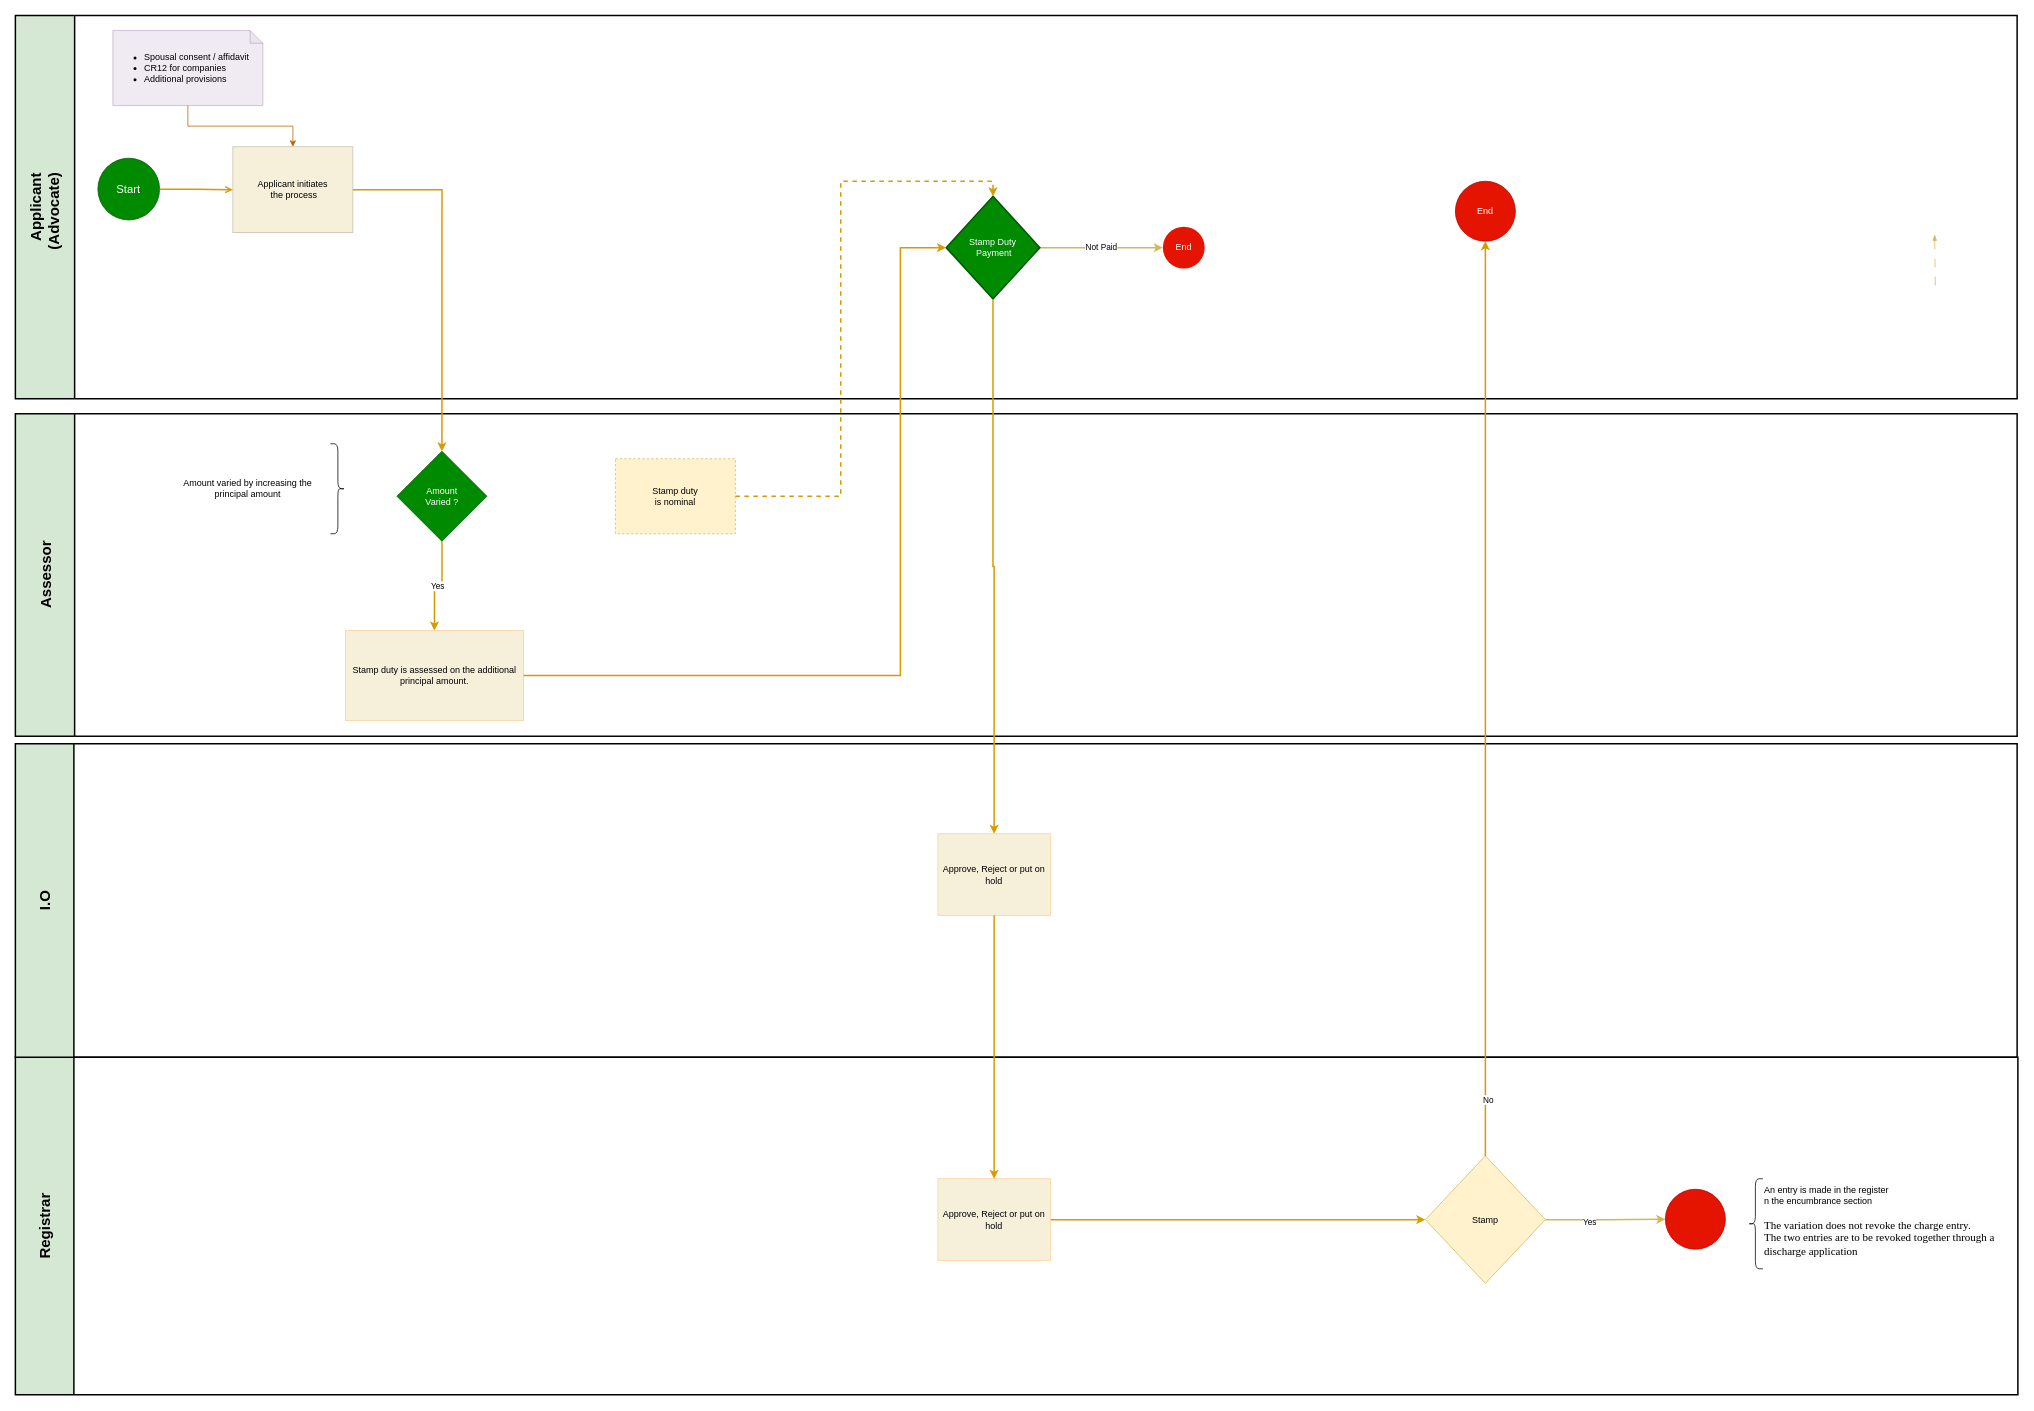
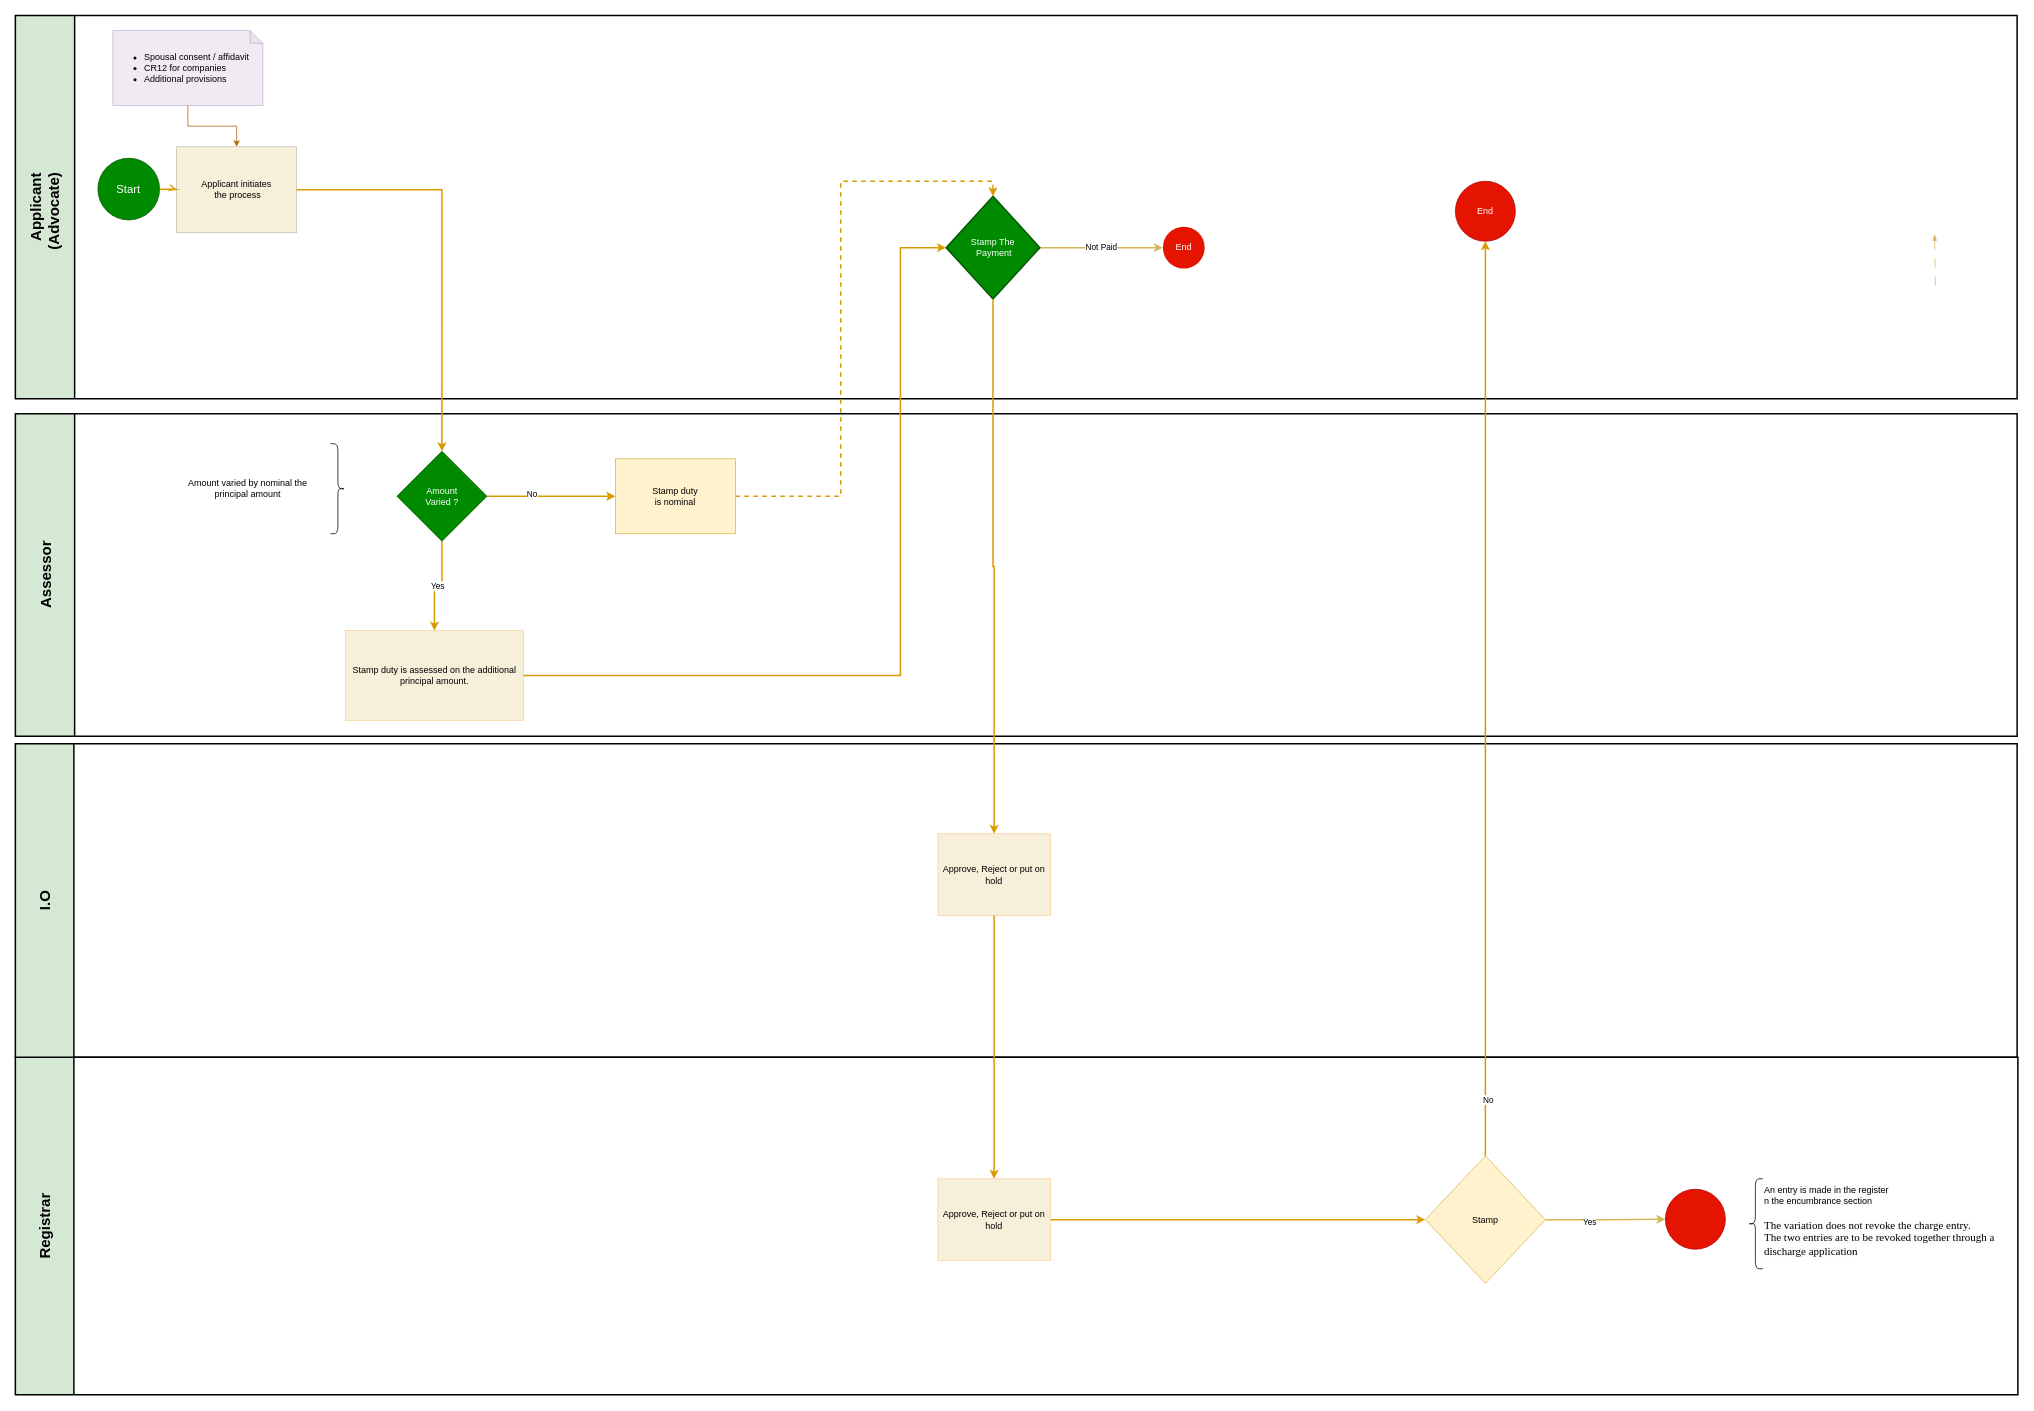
- <mxCell id="3" value="&lt;span style=&quot;&quot;&gt;Applicant initiates&lt;br&gt;&amp;nbsp;the process&lt;br&gt;    &lt;/span&gt;" style="rounded=0;whiteSpace=wrap;html=1;fillColor=#F6EFDA;strokeColor=#c5bfae;" parent="2" vertex="1"><mxGeometry x="290" y="174.995" width="160" height="114.5" as="geometry" /></mxCell>
+ <mxCell id="3" value="&lt;span style=&quot;&quot;&gt;Applicant initiates&lt;br&gt;&amp;nbsp;the process&lt;br&gt;    &lt;/span&gt;" style="rounded=0;whiteSpace=wrap;html=1;fillColor=#F6EFDA;strokeColor=#c5bfae;" parent="2" vertex="1"><mxGeometry x="215" y="174.995" width="160" height="114.5" as="geometry" /></mxCell>
- <mxCell id="11" value="Stamp Duty&lt;br&gt;&amp;nbsp;Payment&lt;font style=&quot;font-size: 13px;&quot; color=&quot;#ffffff&quot;&gt;&lt;span style=&quot;&quot;&gt;&lt;br&gt;&lt;/span&gt;&lt;/font&gt;" style="strokeWidth=2;html=1;shape=mxgraph.flowchart.decision;whiteSpace=wrap;fillColor=#008a00;strokeColor=#005700;fontColor=#ffffff;" vertex="1" parent="2"><mxGeometry x="1241" y="240.995" width="125" height="137" as="geometry" /></mxCell>
+ <mxCell id="11" value="Stamp The&lt;br&gt;&amp;nbsp;Payment&lt;font style=&quot;font-size: 13px;&quot; color=&quot;#ffffff&quot;&gt;&lt;span style=&quot;&quot;&gt;&lt;br&gt;&lt;/span&gt;&lt;/font&gt;" style="strokeWidth=2;html=1;shape=mxgraph.flowchart.decision;whiteSpace=wrap;fillColor=#008a00;strokeColor=#005700;fontColor=#ffffff;" vertex="1" parent="2"><mxGeometry x="1241" y="240.995" width="125" height="137" as="geometry" /></mxCell>
- <mxCell id="27" value="Amount varied by increasing the principal amount" style="text;html=1;strokeColor=none;fillColor=none;align=center;verticalAlign=middle;whiteSpace=wrap;rounded=0;" vertex="1" parent="22"><mxGeometry x="220" y="85" width="180" height="30" as="geometry" /></mxCell>
+ <mxCell id="27" value="Amount varied by nominal the principal amount" style="text;html=1;strokeColor=none;fillColor=none;align=center;verticalAlign=middle;whiteSpace=wrap;rounded=0;" vertex="1" parent="22"><mxGeometry x="220" y="85" width="180" height="30" as="geometry" /></mxCell>
+ <mxCell id="24" value="" style="edgeStyle=orthogonalEdgeStyle;rounded=0;orthogonalLoop=1;jettySize=auto;html=1;strokeWidth=2;fillColor=#ffe6cc;strokeColor=#d79b00;" edge="1" parent="22" source="26" target="30"><mxGeometry relative="1" as="geometry" /></mxCell>
+ <mxCell id="25" value="No" style="edgeLabel;html=1;align=center;verticalAlign=middle;resizable=0;points=[];" vertex="1" connectable="0" parent="24"><mxGeometry x="-0.284" y="3" relative="1" as="geometry"><mxPoint x="-1" as="offset" /></mxGeometry></mxCell>
- <mxCell id="30" value="Stamp duty &lt;br&gt;is nominal" style="whiteSpace=wrap;html=1;fillColor=#fff2cc;strokeColor=#d6b656;rounded=0;dashed=1;" vertex="1" parent="22"><mxGeometry x="800" y="60" width="160" height="100" as="geometry" /></mxCell>
+ <mxCell id="30" value="Stamp duty &lt;br&gt;is nominal" style="whiteSpace=wrap;html=1;fillColor=#fff2cc;strokeColor=#d6b656;rounded=0;" vertex="1" parent="22"><mxGeometry x="800" y="60" width="160" height="100" as="geometry" /></mxCell>
